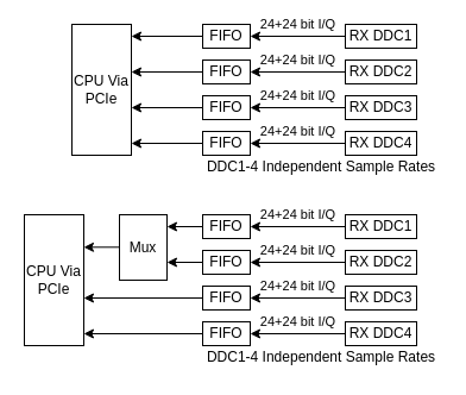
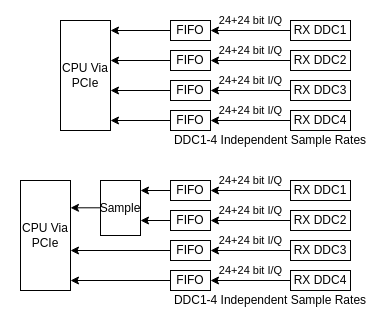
- <mxCell id="39" value="Mux" style="rounded=0;whiteSpace=wrap;html=1;" vertex="1" parent="1"><mxGeometry x="100" y="180" width="40" height="55" as="geometry" /></mxCell>
+ <mxCell id="39" value="Sample" style="rounded=0;whiteSpace=wrap;html=1;" vertex="1" parent="1"><mxGeometry x="100" y="180" width="40" height="55" as="geometry" /></mxCell>
